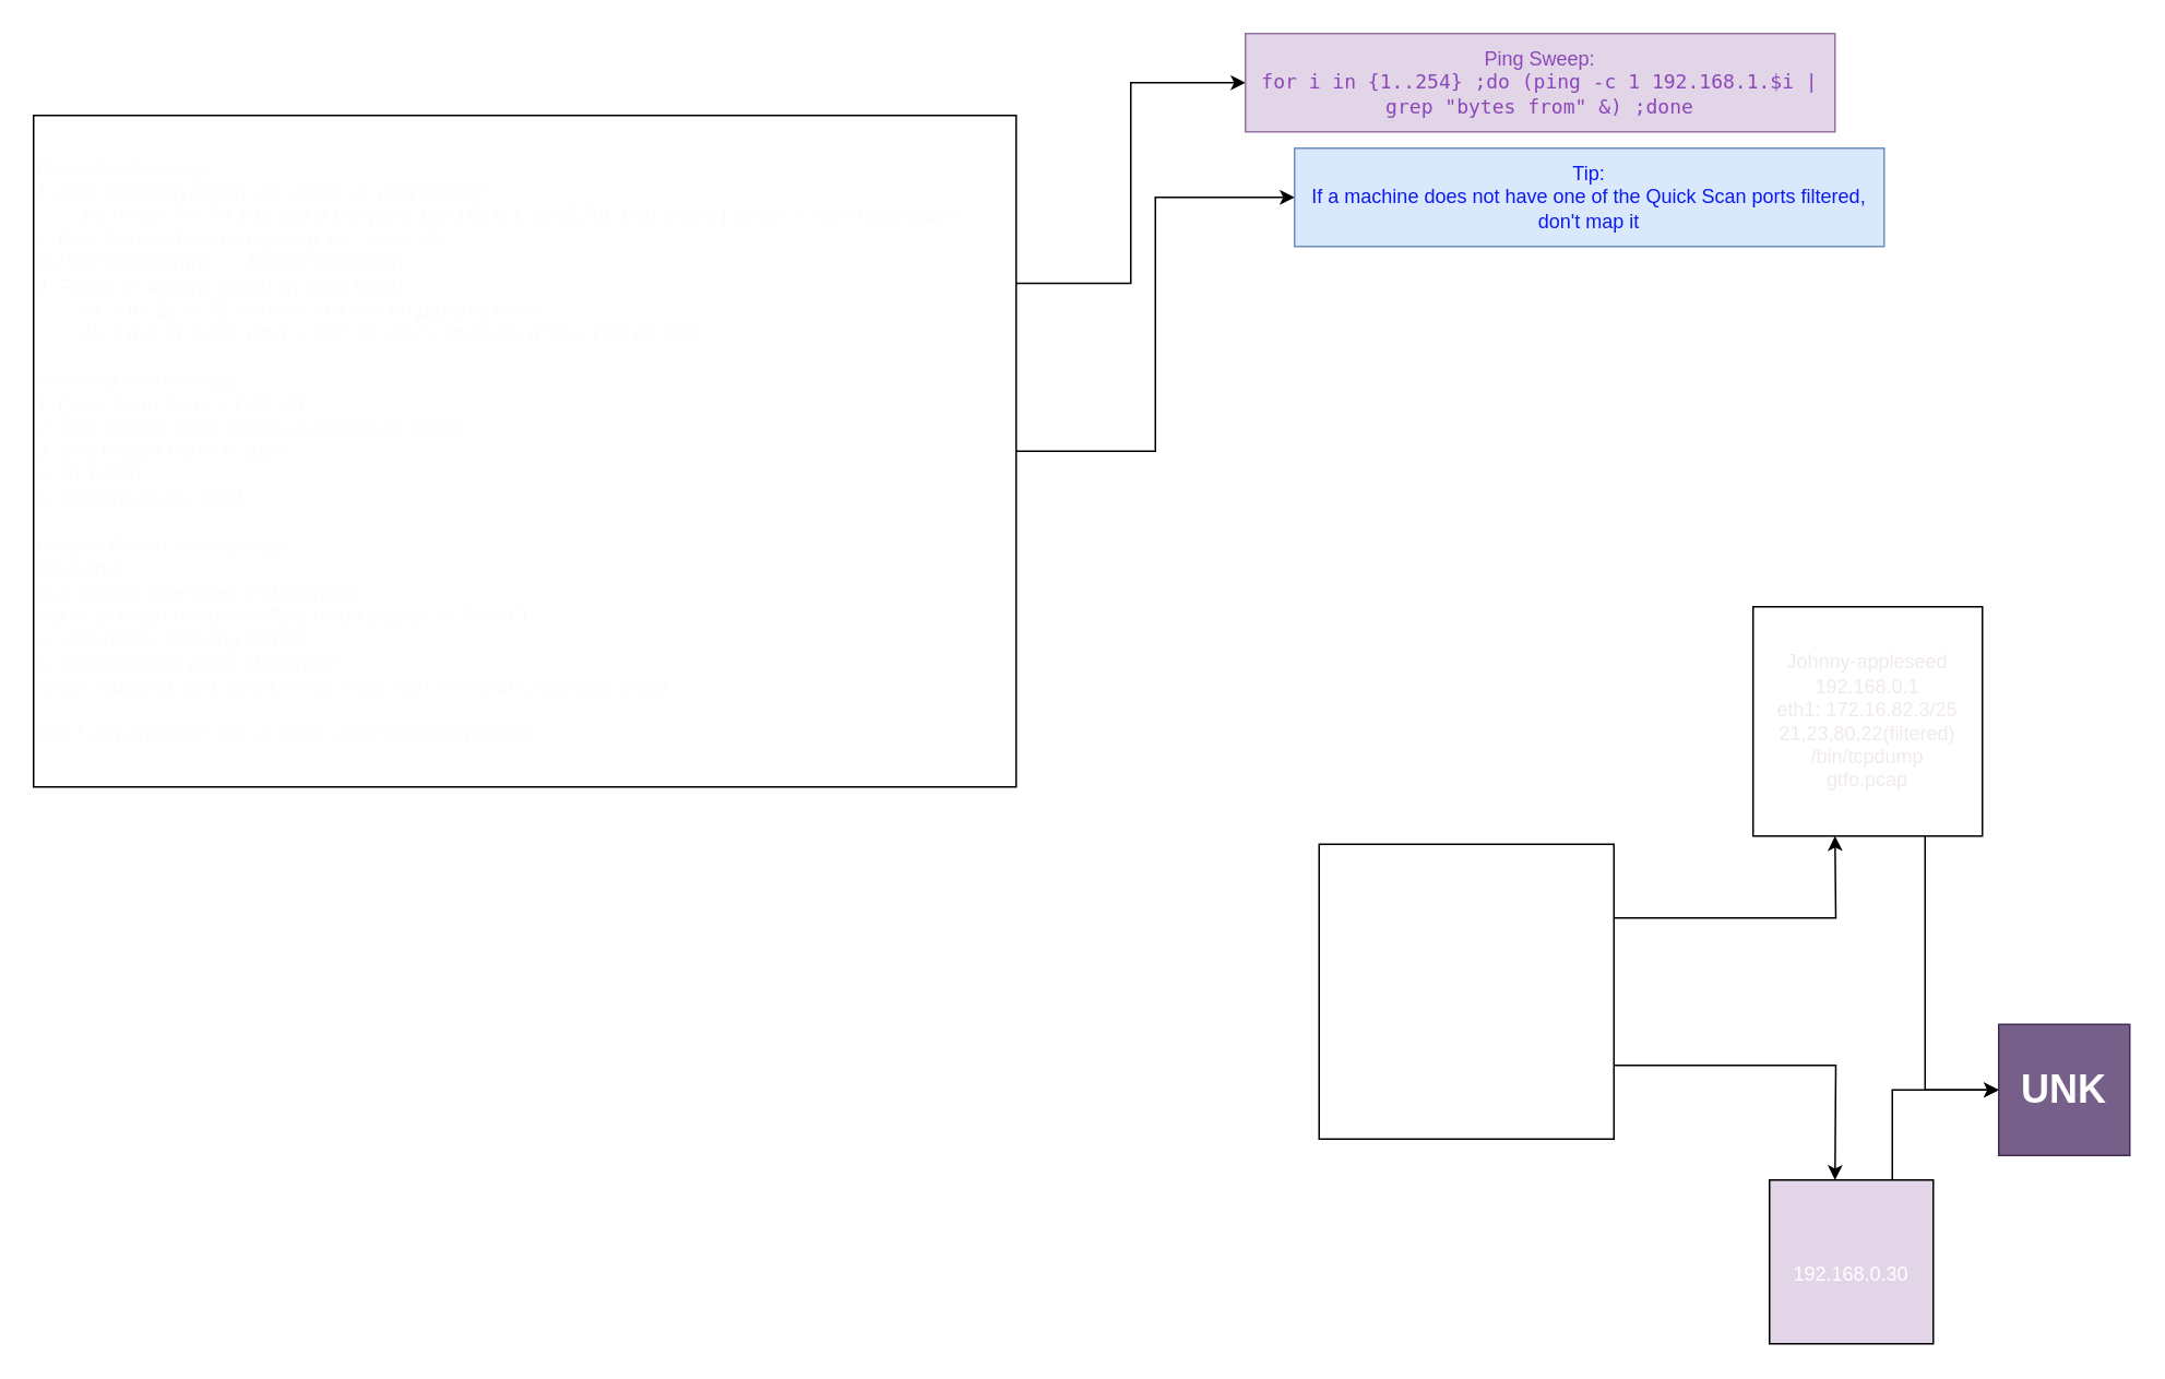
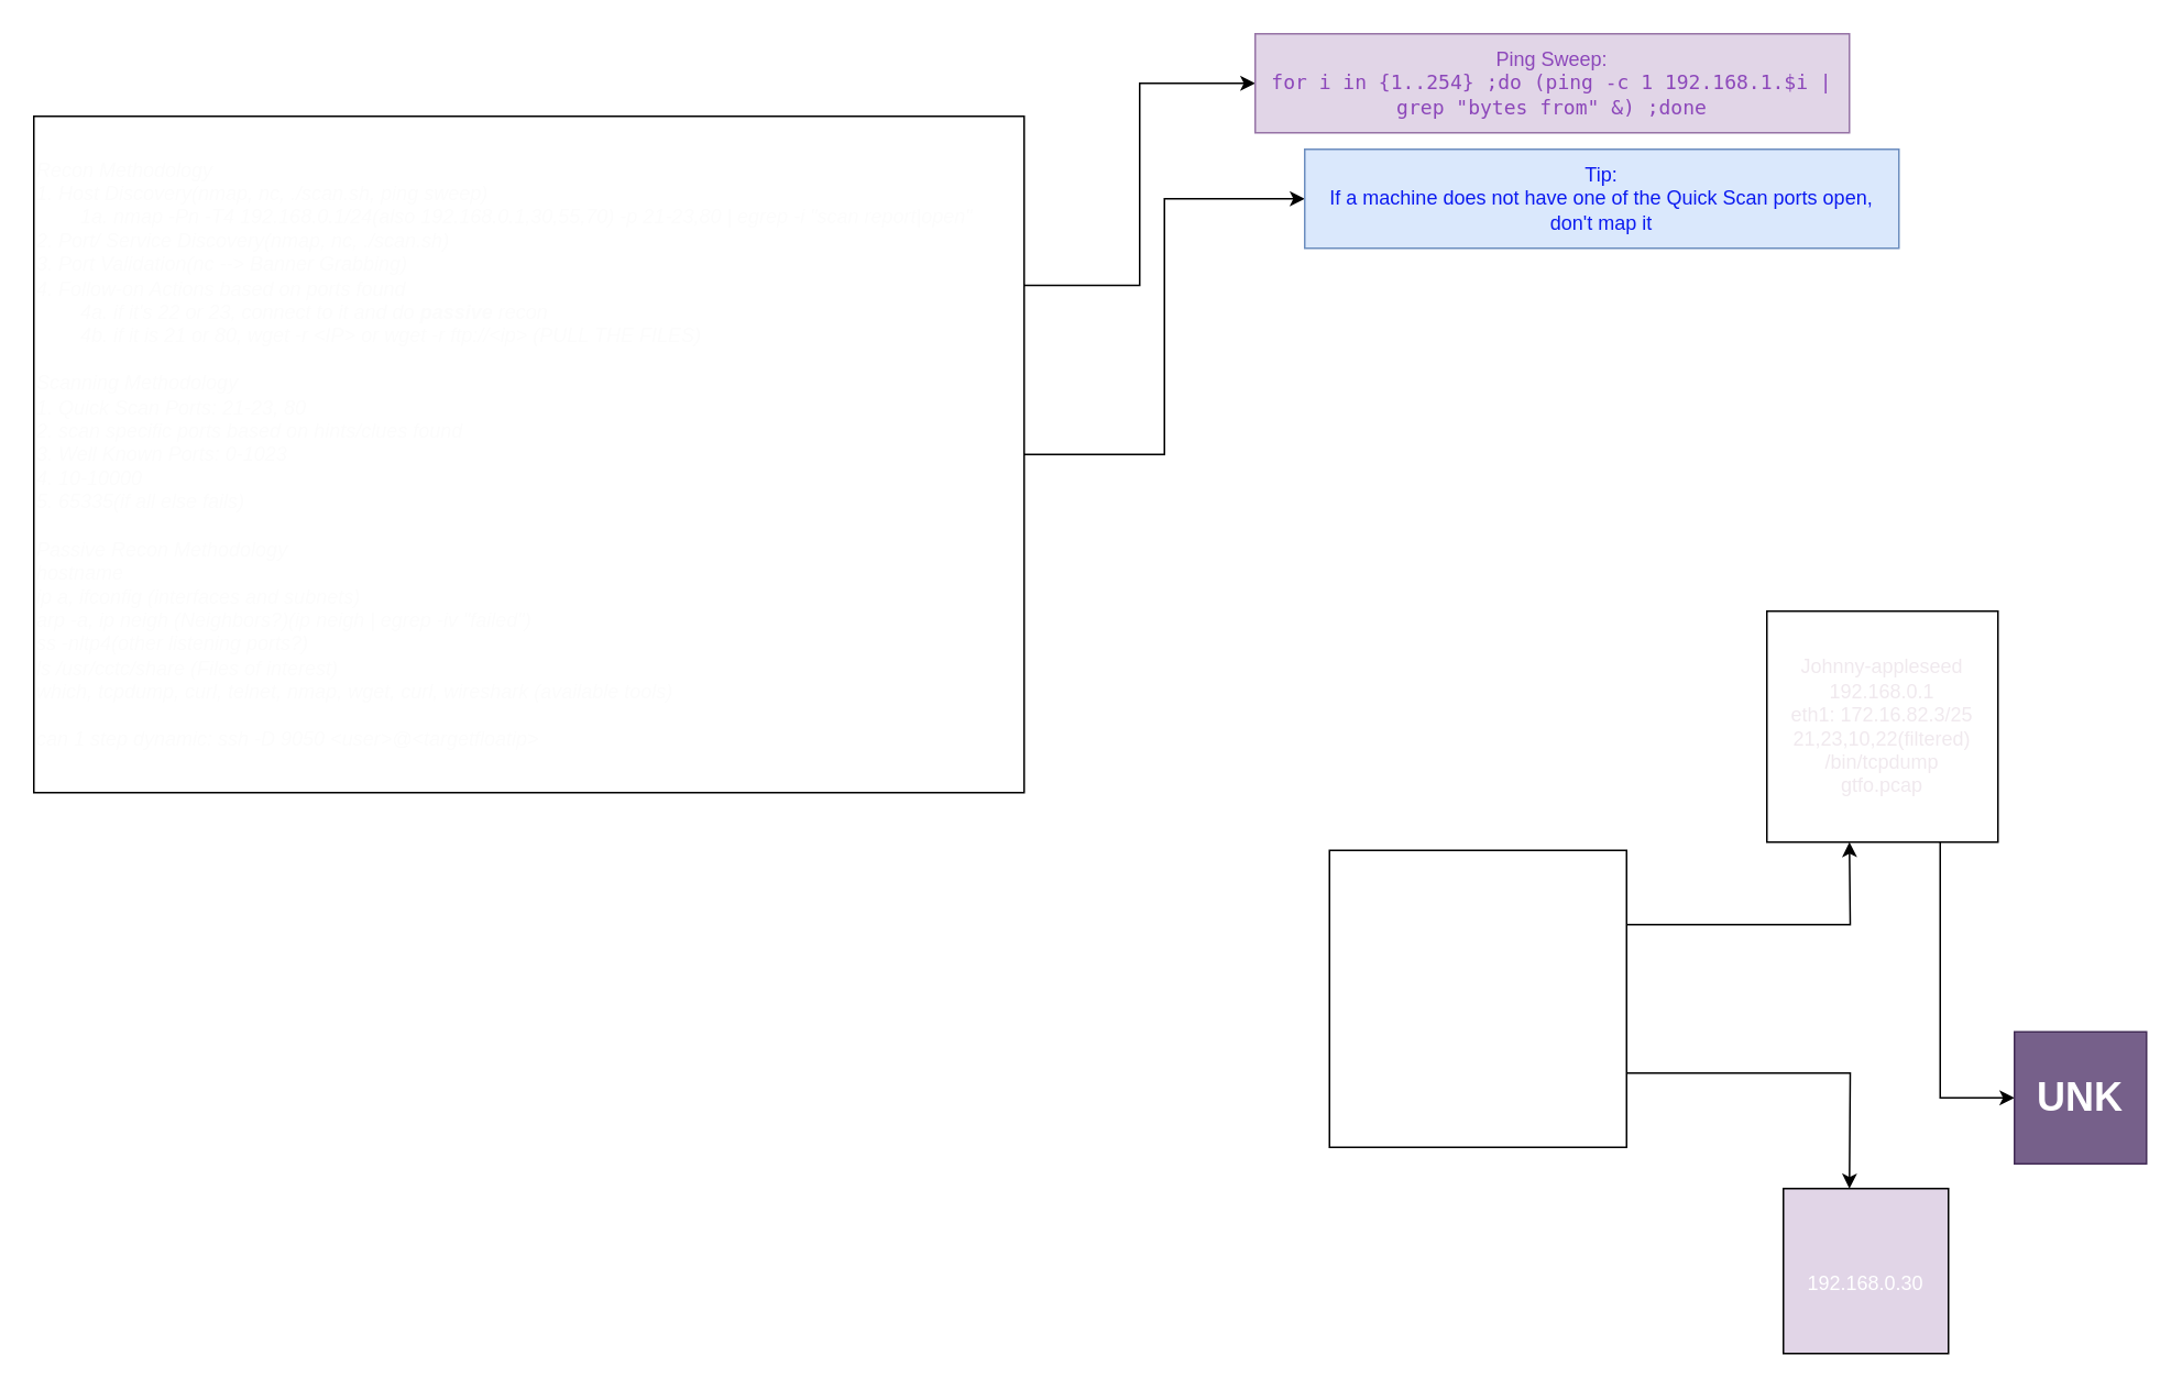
- <mxCell id="9" value="&lt;div&gt;Tip: &lt;br&gt;&lt;/div&gt;&lt;div&gt;If a machine does not have one of the Quick Scan ports filtered,&lt;/div&gt;&lt;div&gt;don't map it&lt;br&gt;&lt;/div&gt;" style="rounded=0;whiteSpace=wrap;html=1;labelBackgroundColor=none;fillColor=#dae8fc;strokeColor=#6c8ebf;fontColor=#0C1BF0;" vertex="1" parent="1"><mxGeometry x="790" y="90" width="360" height="60" as="geometry" /></mxCell>
+ <mxCell id="9" value="&lt;div&gt;Tip: &lt;br&gt;&lt;/div&gt;&lt;div&gt;If a machine does not have one of the Quick Scan ports open,&lt;/div&gt;&lt;div&gt;don't map it&lt;br&gt;&lt;/div&gt;" style="rounded=0;whiteSpace=wrap;html=1;labelBackgroundColor=none;fillColor=#dae8fc;strokeColor=#6c8ebf;fontColor=#0C1BF0;" vertex="1" parent="1"><mxGeometry x="790" y="90" width="360" height="60" as="geometry" /></mxCell>
- <mxCell id="11" value="&lt;div&gt;&lt;font color=&quot;#F0E9EE&quot;&gt;Johnny-appleseed&lt;br&gt;&lt;/font&gt;&lt;/div&gt;&lt;div&gt;&lt;font color=&quot;#F0E9EE&quot;&gt;192.168.0.1&lt;/font&gt;&lt;/div&gt;&lt;div&gt;&lt;font color=&quot;#F0E9EE&quot;&gt;eth1: 172.16.82.3/25&lt;/font&gt;&lt;/div&gt;&lt;div&gt;&lt;font color=&quot;#F0E9EE&quot;&gt;21,23,80,22(filtered)&lt;/font&gt;&lt;/div&gt;&lt;div&gt;&lt;font color=&quot;#F0E9EE&quot;&gt;/bin/tcpdump&lt;/font&gt;&lt;/div&gt;&lt;div&gt;&lt;font color=&quot;#F0E9EE&quot;&gt;gtfo.pcap&lt;br&gt;&lt;/font&gt;&lt;/div&gt;" style="whiteSpace=wrap;html=1;aspect=fixed;labelBackgroundColor=none;fontColor=#0C1BF0;" vertex="1" parent="1"><mxGeometry x="1070" y="370" width="140" height="140" as="geometry" /></mxCell>
+ <mxCell id="11" value="&lt;div&gt;&lt;font color=&quot;#F0E9EE&quot;&gt;Johnny-appleseed&lt;br&gt;&lt;/font&gt;&lt;/div&gt;&lt;div&gt;&lt;font color=&quot;#F0E9EE&quot;&gt;192.168.0.1&lt;/font&gt;&lt;/div&gt;&lt;div&gt;&lt;font color=&quot;#F0E9EE&quot;&gt;eth1: 172.16.82.3/25&lt;/font&gt;&lt;/div&gt;&lt;div&gt;&lt;font color=&quot;#F0E9EE&quot;&gt;21,23,10,22(filtered)&lt;/font&gt;&lt;/div&gt;&lt;div&gt;&lt;font color=&quot;#F0E9EE&quot;&gt;/bin/tcpdump&lt;/font&gt;&lt;/div&gt;&lt;div&gt;&lt;font color=&quot;#F0E9EE&quot;&gt;gtfo.pcap&lt;br&gt;&lt;/font&gt;&lt;/div&gt;" style="whiteSpace=wrap;html=1;aspect=fixed;labelBackgroundColor=none;fontColor=#0C1BF0;" vertex="1" parent="1"><mxGeometry x="1070" y="370" width="140" height="140" as="geometry" /></mxCell>
- <mxCell id="12" style="edgeStyle=orthogonalEdgeStyle;rounded=0;orthogonalLoop=1;jettySize=auto;html=1;exitX=0.75;exitY=0;exitDx=0;exitDy=0;fontColor=#FFFFFF;entryX=0;entryY=0.5;entryDx=0;entryDy=0;" edge="1" parent="1" source="13" target="14"><mxGeometry relative="1" as="geometry"><mxPoint x="1140" y="610" as="targetPoint" /></mxGeometry></mxCell>
